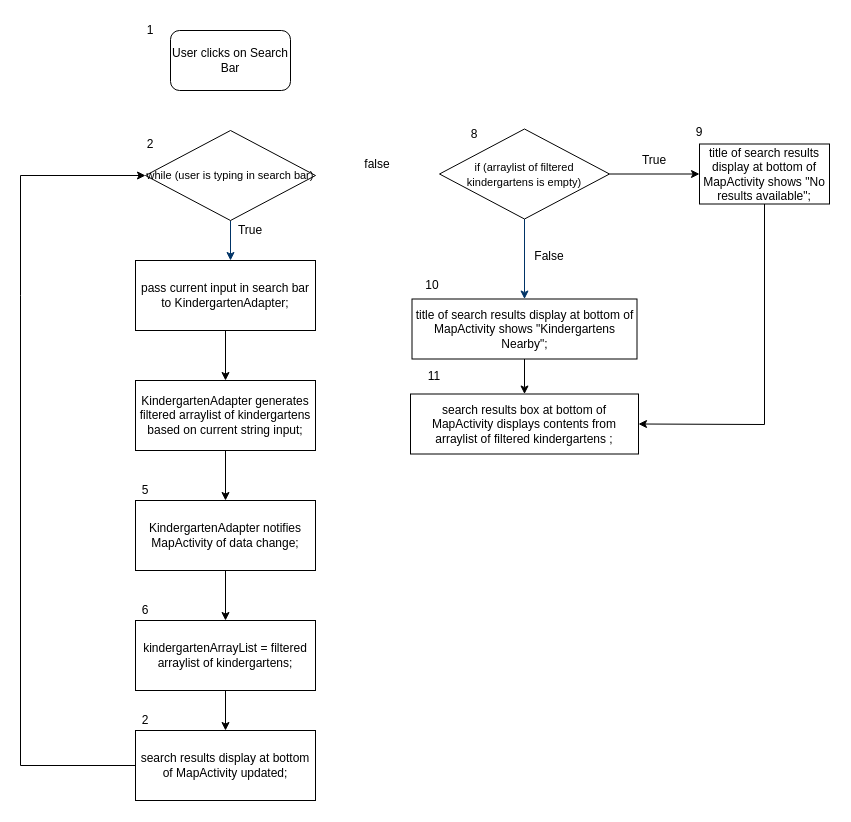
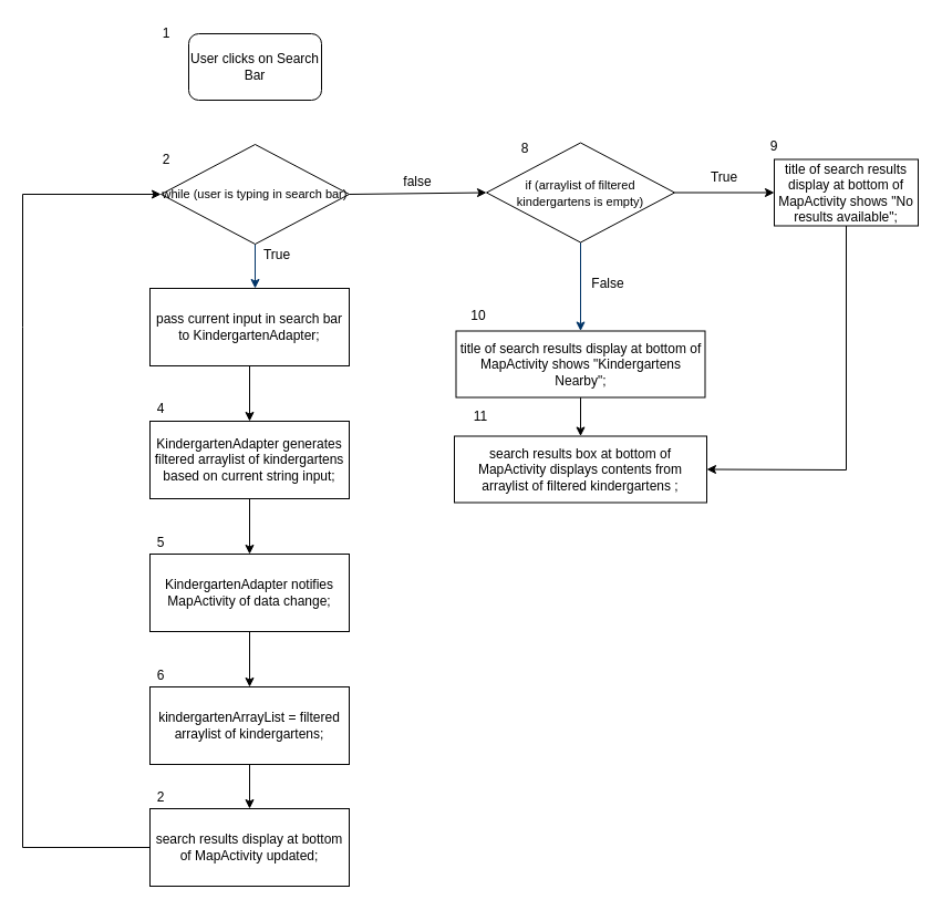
+ <mxCell id="6" value="" style="endArrow=classic;html=1;entryX=0;entryY=0.5;entryDx=0;entryDy=0;exitX=1;exitY=0.5;exitDx=0;exitDy=0;" parent="1" source="3" target="27" edge="1"><mxGeometry width="50" height="50" relative="1" as="geometry"><mxPoint x="320" y="200" as="sourcePoint" /><mxPoint x="435" y="175" as="targetPoint" /></mxGeometry></mxCell>
+ <mxCell id="32" value="4" style="text;html=1;strokeColor=none;fillColor=none;align=center;verticalAlign=middle;whiteSpace=wrap;rounded=0;" vertex="1" parent="1"><mxGeometry x="125" y="358.5" width="40" height="20" as="geometry" /></mxCell>
